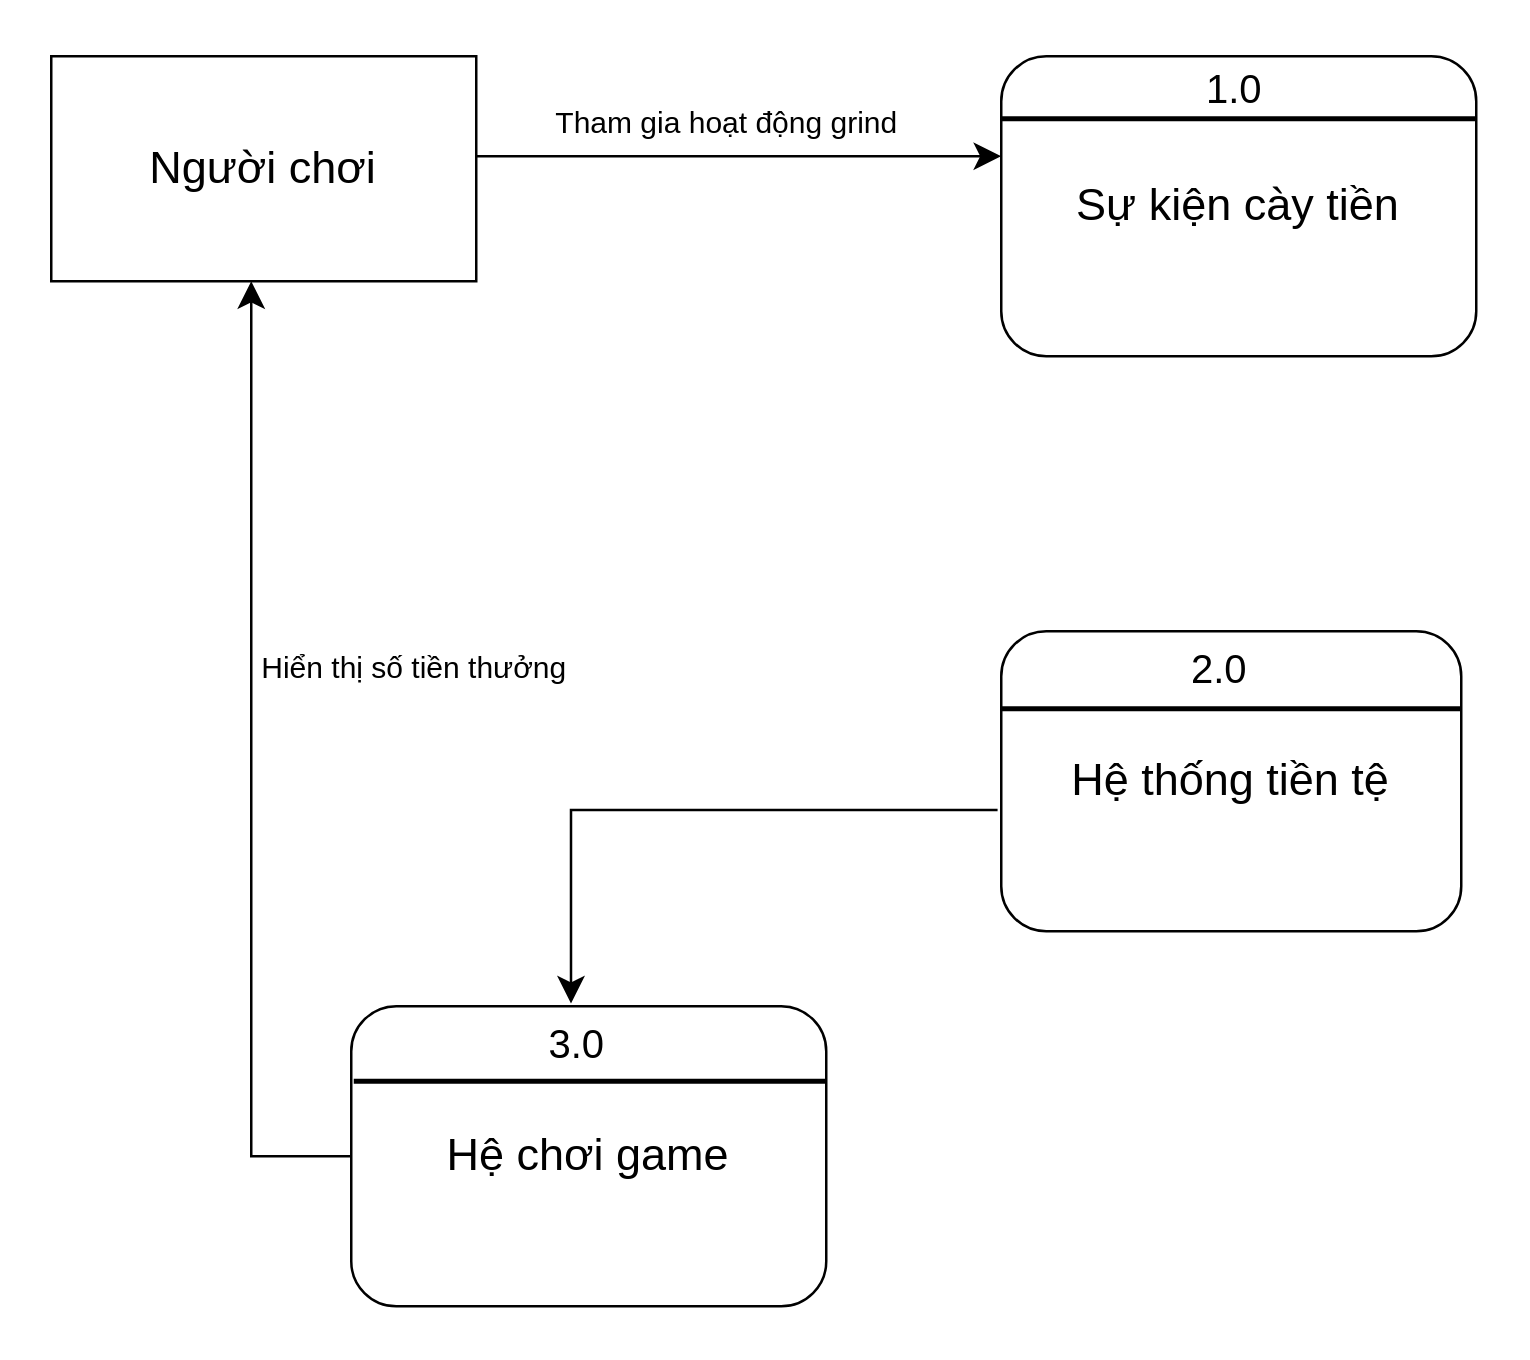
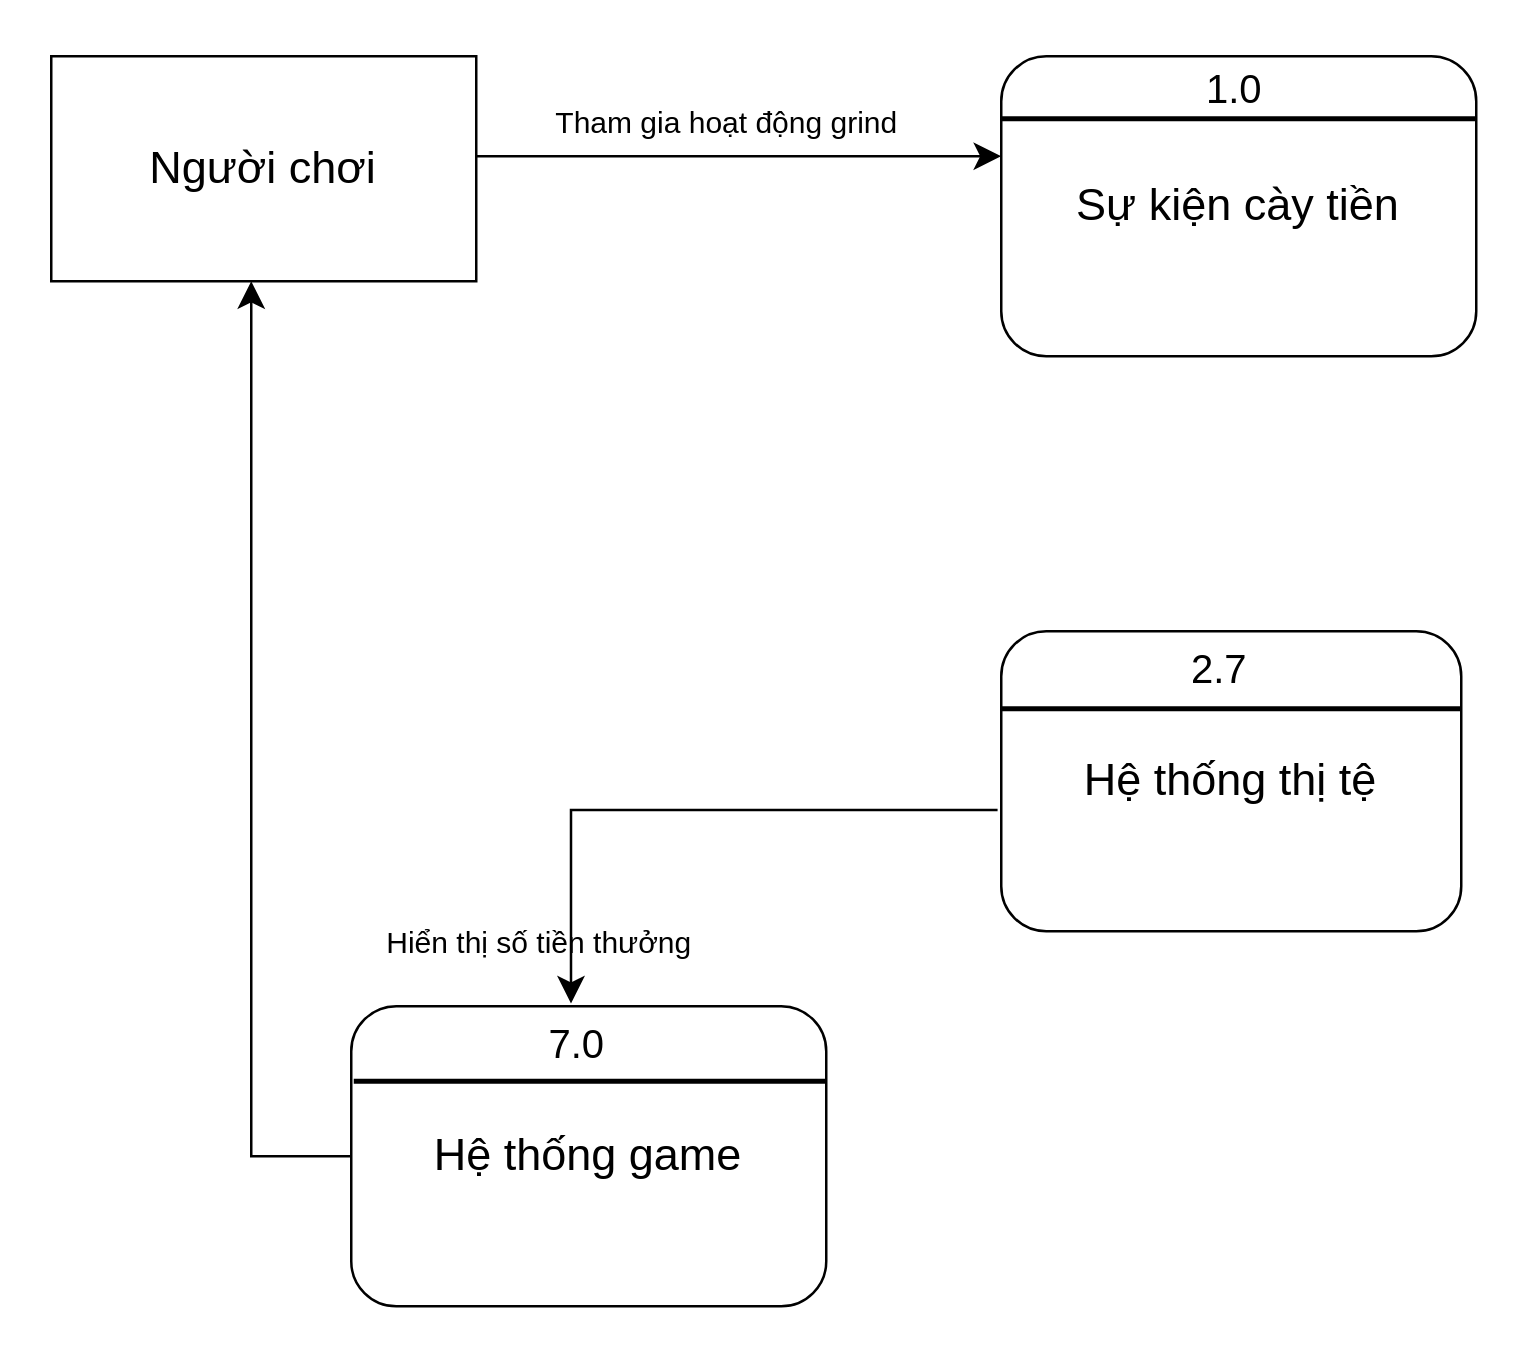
- <mxCell id="16" value="Hiển thị số tiền thưởng" style="text;html=1;align=center;verticalAlign=middle;resizable=0;points=[];autosize=1;strokeColor=none;fillColor=none;" vertex="1" parent="1"><mxGeometry x="90" y="252" width="150" height="30" as="geometry" /></mxCell>
+ <mxCell id="16" value="Hiển thị số tiền thưởng" style="text;html=1;align=center;verticalAlign=middle;resizable=0;points=[];autosize=1;strokeColor=none;fillColor=none;" vertex="1" parent="1"><mxGeometry x="140" y="362" width="150" height="30" as="geometry" /></mxCell>
- <mxCell id="10" value="&lt;font style=&quot;font-size: 16px;&quot;&gt;2.0&lt;/font&gt;" style="text;html=1;align=center;verticalAlign=middle;resizable=0;points=[];autosize=1;strokeColor=none;fillColor=none;" vertex="1" parent="1"><mxGeometry x="462" y="252" width="50" height="30" as="geometry" /></mxCell>
+ <mxCell id="10" value="&lt;font style=&quot;font-size: 16px;&quot;&gt;2.7&lt;/font&gt;" style="text;html=1;align=center;verticalAlign=middle;resizable=0;points=[];autosize=1;strokeColor=none;fillColor=none;" vertex="1" parent="1"><mxGeometry x="462" y="252" width="50" height="30" as="geometry" /></mxCell>
- <mxCell id="8" value="&lt;font style=&quot;font-size: 18px;&quot;&gt;Hệ thống tiền tệ&lt;/font&gt;" style="rounded=1;whiteSpace=wrap;html=1;" vertex="1" parent="1"><mxGeometry x="400" y="252" width="184" height="120" as="geometry" /></mxCell>
+ <mxCell id="8" value="&lt;font style=&quot;font-size: 18px;&quot;&gt;Hệ thống thị tệ&lt;/font&gt;" style="rounded=1;whiteSpace=wrap;html=1;" vertex="1" parent="1"><mxGeometry x="400" y="252" width="184" height="120" as="geometry" /></mxCell>
- <mxCell id="13" value="&lt;font style=&quot;font-size: 16px;&quot;&gt;3.0&lt;/font&gt;" style="text;html=1;align=center;verticalAlign=middle;resizable=0;points=[];autosize=1;strokeColor=none;fillColor=none;" vertex="1" parent="1"><mxGeometry x="205" y="402" width="50" height="30" as="geometry" /></mxCell>
+ <mxCell id="13" value="&lt;font style=&quot;font-size: 16px;&quot;&gt;7.0&lt;/font&gt;" style="text;html=1;align=center;verticalAlign=middle;resizable=0;points=[];autosize=1;strokeColor=none;fillColor=none;" vertex="1" parent="1"><mxGeometry x="205" y="402" width="50" height="30" as="geometry" /></mxCell>
- <mxCell id="11" value="&lt;font style=&quot;font-size: 18px;&quot;&gt;Hệ chơi game&lt;/font&gt;" style="rounded=1;whiteSpace=wrap;html=1;" vertex="1" parent="1"><mxGeometry x="140" y="402" width="190" height="120" as="geometry" /></mxCell>
+ <mxCell id="11" value="&lt;font style=&quot;font-size: 18px;&quot;&gt;Hệ thống game&lt;/font&gt;" style="rounded=1;whiteSpace=wrap;html=1;" vertex="1" parent="1"><mxGeometry x="140" y="402" width="190" height="120" as="geometry" /></mxCell>
